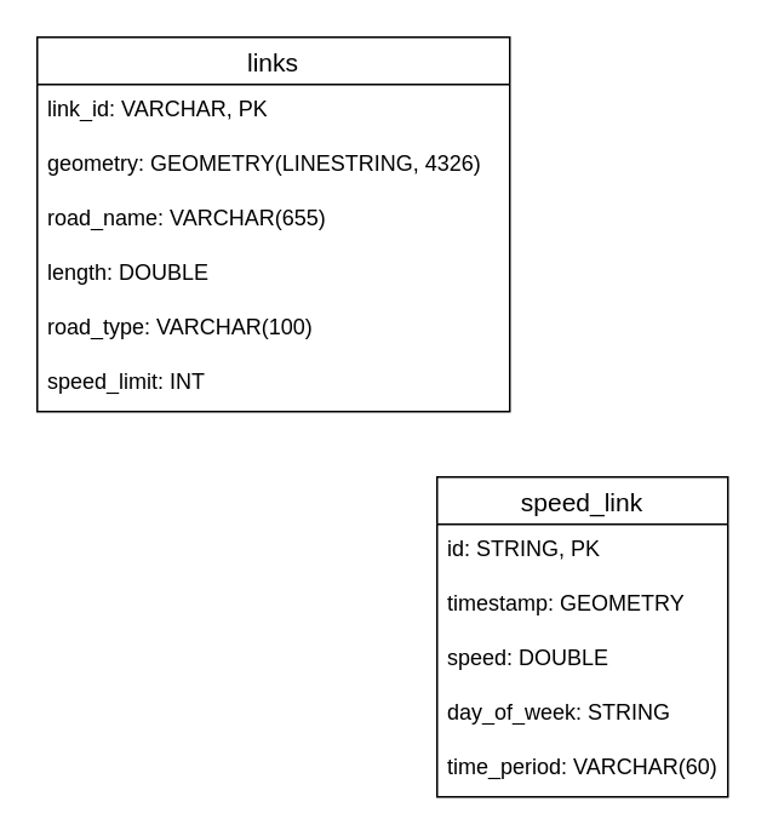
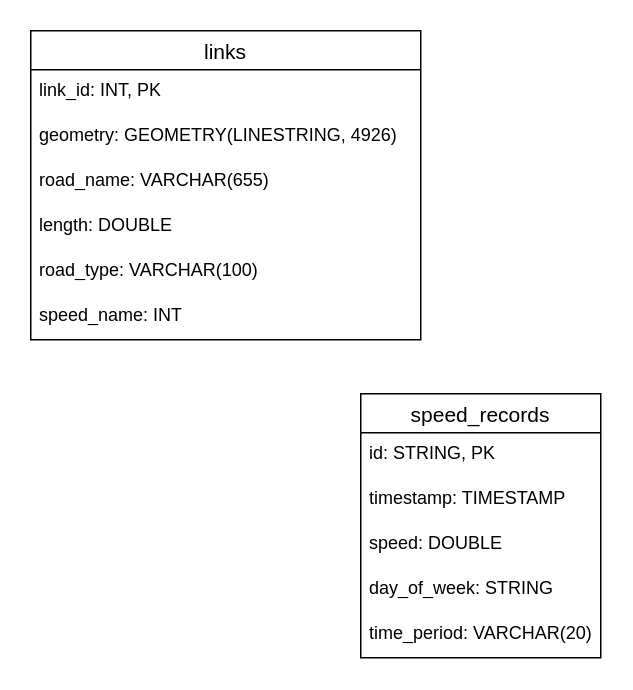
- <mxCell id="3" value="link_id: VARCHAR, PK" style="text;strokeColor=none;fillColor=none;spacingLeft=4;spacingRight=4;overflow=hidden;rotatable=0;points=[[0,0.5],[1,0.5]];portConstraint=eastwest;fontSize=12;whiteSpace=wrap;html=1;" parent="2" vertex="1"><mxGeometry y="26" width="260" height="30" as="geometry" /></mxCell>
+ <mxCell id="3" value="link_id: INT, PK" style="text;strokeColor=none;fillColor=none;spacingLeft=4;spacingRight=4;overflow=hidden;rotatable=0;points=[[0,0.5],[1,0.5]];portConstraint=eastwest;fontSize=12;whiteSpace=wrap;html=1;" parent="2" vertex="1"><mxGeometry y="26" width="260" height="30" as="geometry" /></mxCell>
- <mxCell id="4" value="geometry: GEOMETRY(LINESTRING, 4326)" style="text;strokeColor=none;fillColor=none;spacingLeft=4;spacingRight=4;overflow=hidden;rotatable=0;points=[[0,0.5],[1,0.5]];portConstraint=eastwest;fontSize=12;whiteSpace=wrap;html=1;" parent="2" vertex="1"><mxGeometry y="56" width="260" height="30" as="geometry" /></mxCell>
+ <mxCell id="4" value="geometry: GEOMETRY(LINESTRING, 4926)" style="text;strokeColor=none;fillColor=none;spacingLeft=4;spacingRight=4;overflow=hidden;rotatable=0;points=[[0,0.5],[1,0.5]];portConstraint=eastwest;fontSize=12;whiteSpace=wrap;html=1;" parent="2" vertex="1"><mxGeometry y="56" width="260" height="30" as="geometry" /></mxCell>
- <mxCell id="8" value="speed_limit: INT" style="text;strokeColor=none;fillColor=none;spacingLeft=4;spacingRight=4;overflow=hidden;rotatable=0;points=[[0,0.5],[1,0.5]];portConstraint=eastwest;fontSize=12;whiteSpace=wrap;html=1;" vertex="1" parent="2"><mxGeometry y="176" width="260" height="30" as="geometry" /></mxCell>
+ <mxCell id="8" value="speed_name: INT" style="text;strokeColor=none;fillColor=none;spacingLeft=4;spacingRight=4;overflow=hidden;rotatable=0;points=[[0,0.5],[1,0.5]];portConstraint=eastwest;fontSize=12;whiteSpace=wrap;html=1;" vertex="1" parent="2"><mxGeometry y="176" width="260" height="30" as="geometry" /></mxCell>
- <mxCell id="9" value="speed_link" style="swimlane;fontStyle=0;childLayout=stackLayout;horizontal=1;startSize=26;horizontalStack=0;resizeParent=1;resizeParentMax=0;resizeLast=0;collapsible=1;marginBottom=0;align=center;fontSize=14;" vertex="1" parent="1"><mxGeometry x="240" y="262" width="160" height="176" as="geometry" /></mxCell>
+ <mxCell id="9" value="speed_records" style="swimlane;fontStyle=0;childLayout=stackLayout;horizontal=1;startSize=26;horizontalStack=0;resizeParent=1;resizeParentMax=0;resizeLast=0;collapsible=1;marginBottom=0;align=center;fontSize=14;" vertex="1" parent="1"><mxGeometry x="240" y="262" width="160" height="176" as="geometry" /></mxCell>
- <mxCell id="11" value="timestamp: GEOMETRY" style="text;strokeColor=none;fillColor=none;spacingLeft=4;spacingRight=4;overflow=hidden;rotatable=0;points=[[0,0.5],[1,0.5]];portConstraint=eastwest;fontSize=12;whiteSpace=wrap;html=1;" vertex="1" parent="9"><mxGeometry y="56" width="160" height="30" as="geometry" /></mxCell>
+ <mxCell id="11" value="timestamp: TIMESTAMP" style="text;strokeColor=none;fillColor=none;spacingLeft=4;spacingRight=4;overflow=hidden;rotatable=0;points=[[0,0.5],[1,0.5]];portConstraint=eastwest;fontSize=12;whiteSpace=wrap;html=1;" vertex="1" parent="9"><mxGeometry y="56" width="160" height="30" as="geometry" /></mxCell>
- <mxCell id="14" value="time_period: VARCHAR(60)" style="text;strokeColor=none;fillColor=none;spacingLeft=4;spacingRight=4;overflow=hidden;rotatable=0;points=[[0,0.5],[1,0.5]];portConstraint=eastwest;fontSize=12;whiteSpace=wrap;html=1;" vertex="1" parent="9"><mxGeometry y="146" width="160" height="30" as="geometry" /></mxCell>
+ <mxCell id="14" value="time_period: VARCHAR(20)" style="text;strokeColor=none;fillColor=none;spacingLeft=4;spacingRight=4;overflow=hidden;rotatable=0;points=[[0,0.5],[1,0.5]];portConstraint=eastwest;fontSize=12;whiteSpace=wrap;html=1;" vertex="1" parent="9"><mxGeometry y="146" width="160" height="30" as="geometry" /></mxCell>
